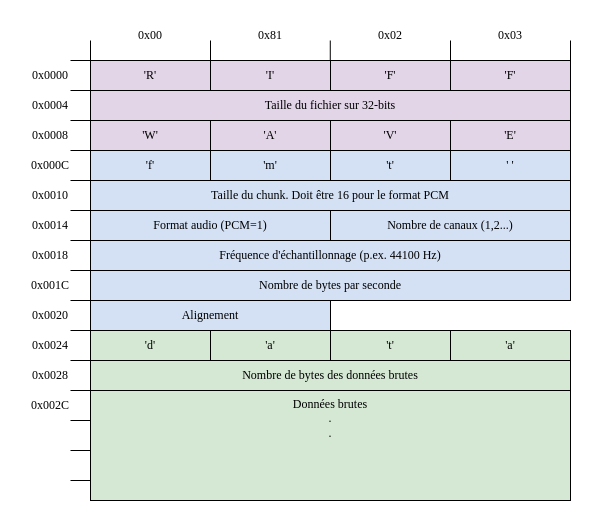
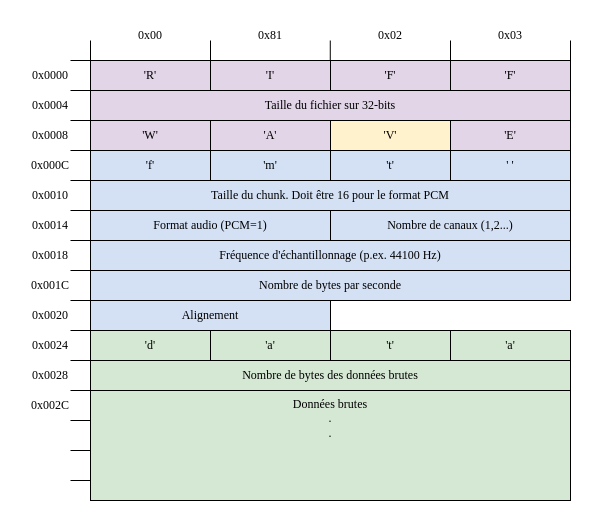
- <mxCell id="9" value="'V'" style="rounded=0;whiteSpace=wrap;html=1;fontFamily=Lucida Console;fillColor=#E1D5E7;" vertex="1" parent="1"><mxGeometry x="330" y="120" width="120" height="30" as="geometry" /></mxCell>
+ <mxCell id="9" value="'V'" style="rounded=0;whiteSpace=wrap;html=1;fontFamily=Lucida Console;fillColor=#fff2cc;" vertex="1" parent="1"><mxGeometry x="330" y="120" width="120" height="30" as="geometry" /></mxCell>
